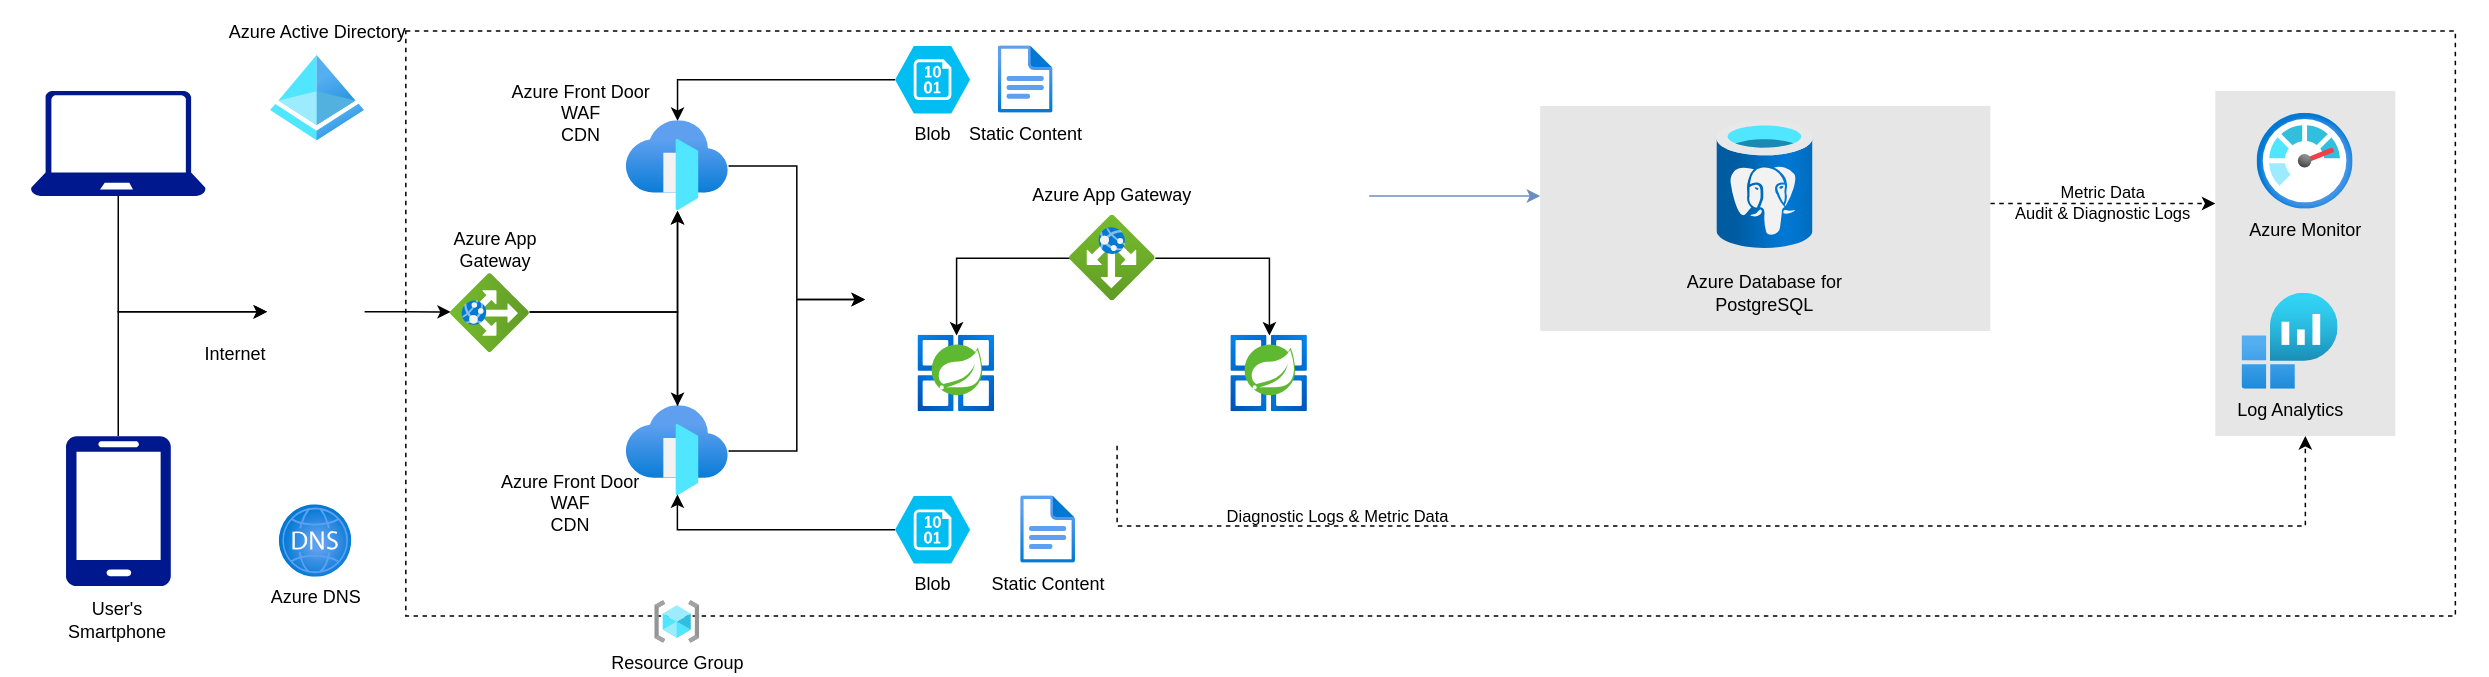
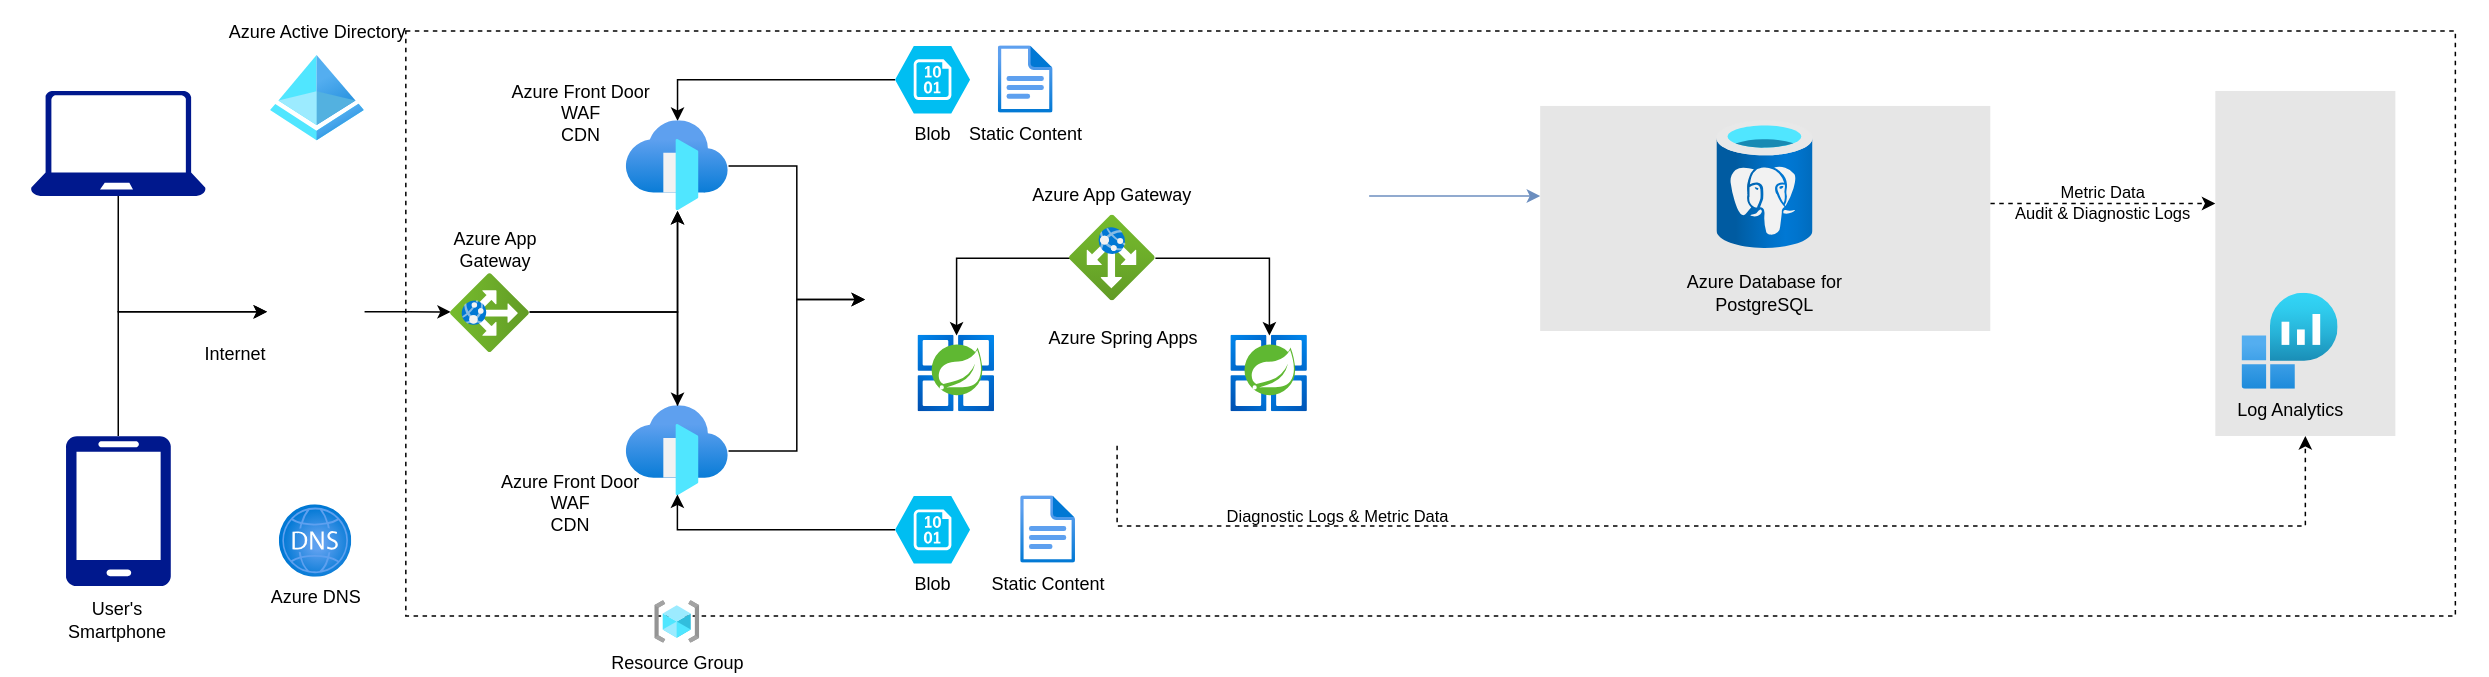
- <mxCell id="24" value="Azure Monitor" style="aspect=fixed;html=1;points=[];align=center;image;fontSize=12;image=img/lib/azure2/management_governance/Monitor.svg;dashed=1;labelBackgroundColor=none;fillColor=#FFFFFF;" parent="22" vertex="1"><mxGeometry x="28" y="15" width="64" height="64" as="geometry" /></mxCell>
+ <mxCell id="21" value="Azure Spring Apps" style="text;strokeColor=none;align=center;fillColor=none;html=1;verticalAlign=middle;whiteSpace=wrap;rounded=0;" parent="14" vertex="1"><mxGeometry x="107.492" y="76" width="128.99" height="30" as="geometry" /></mxCell>
